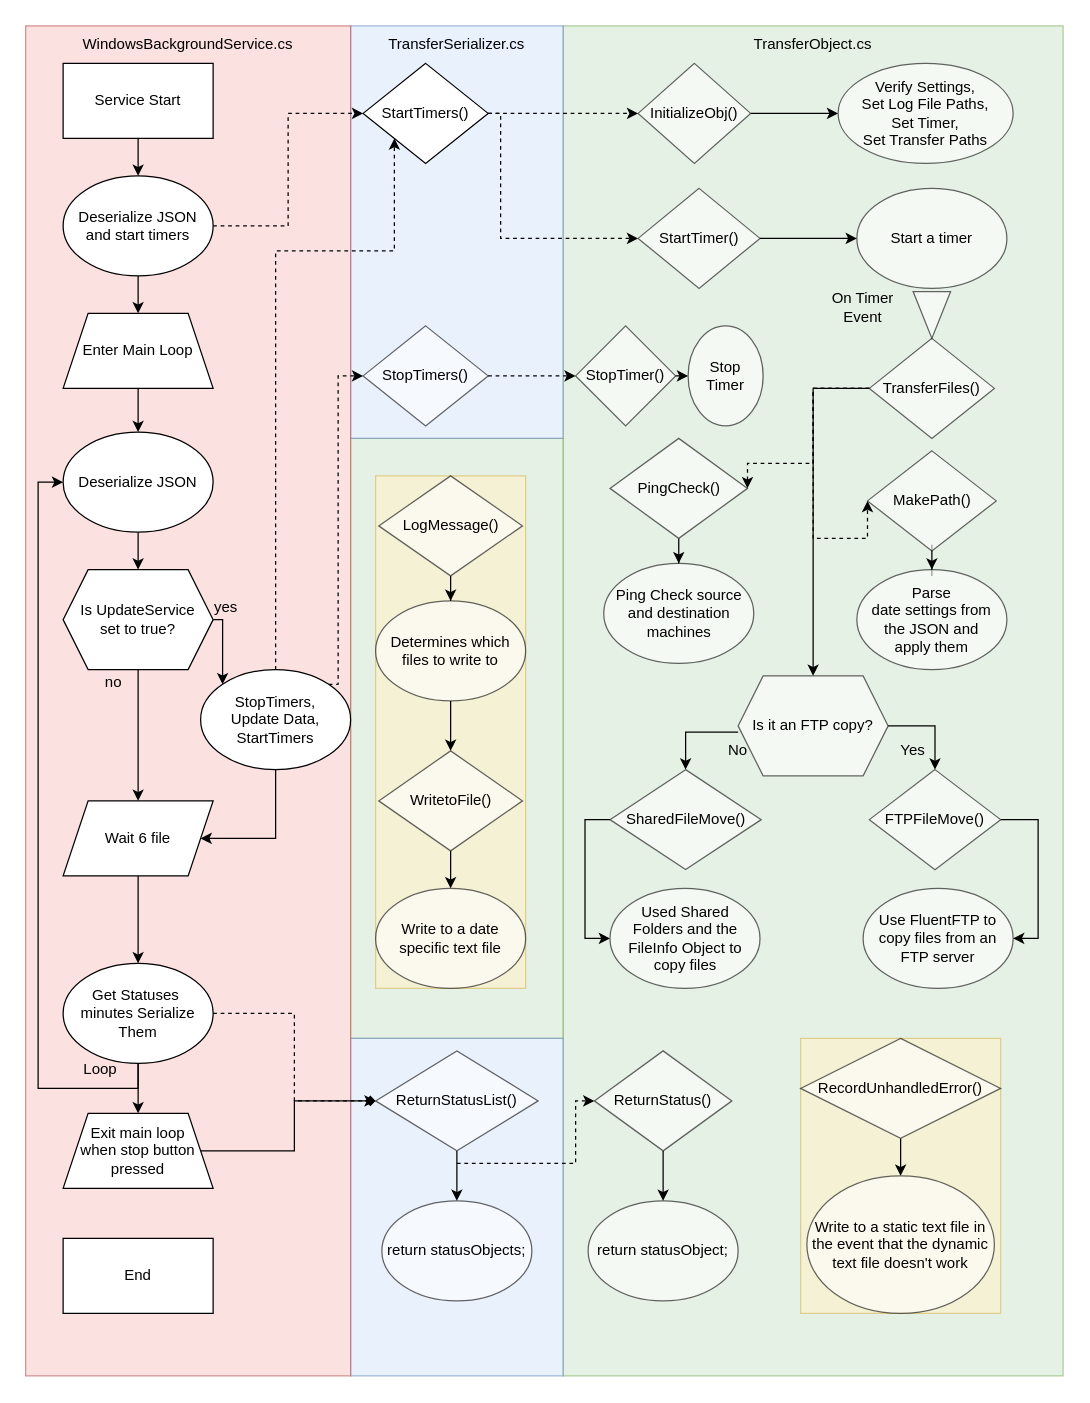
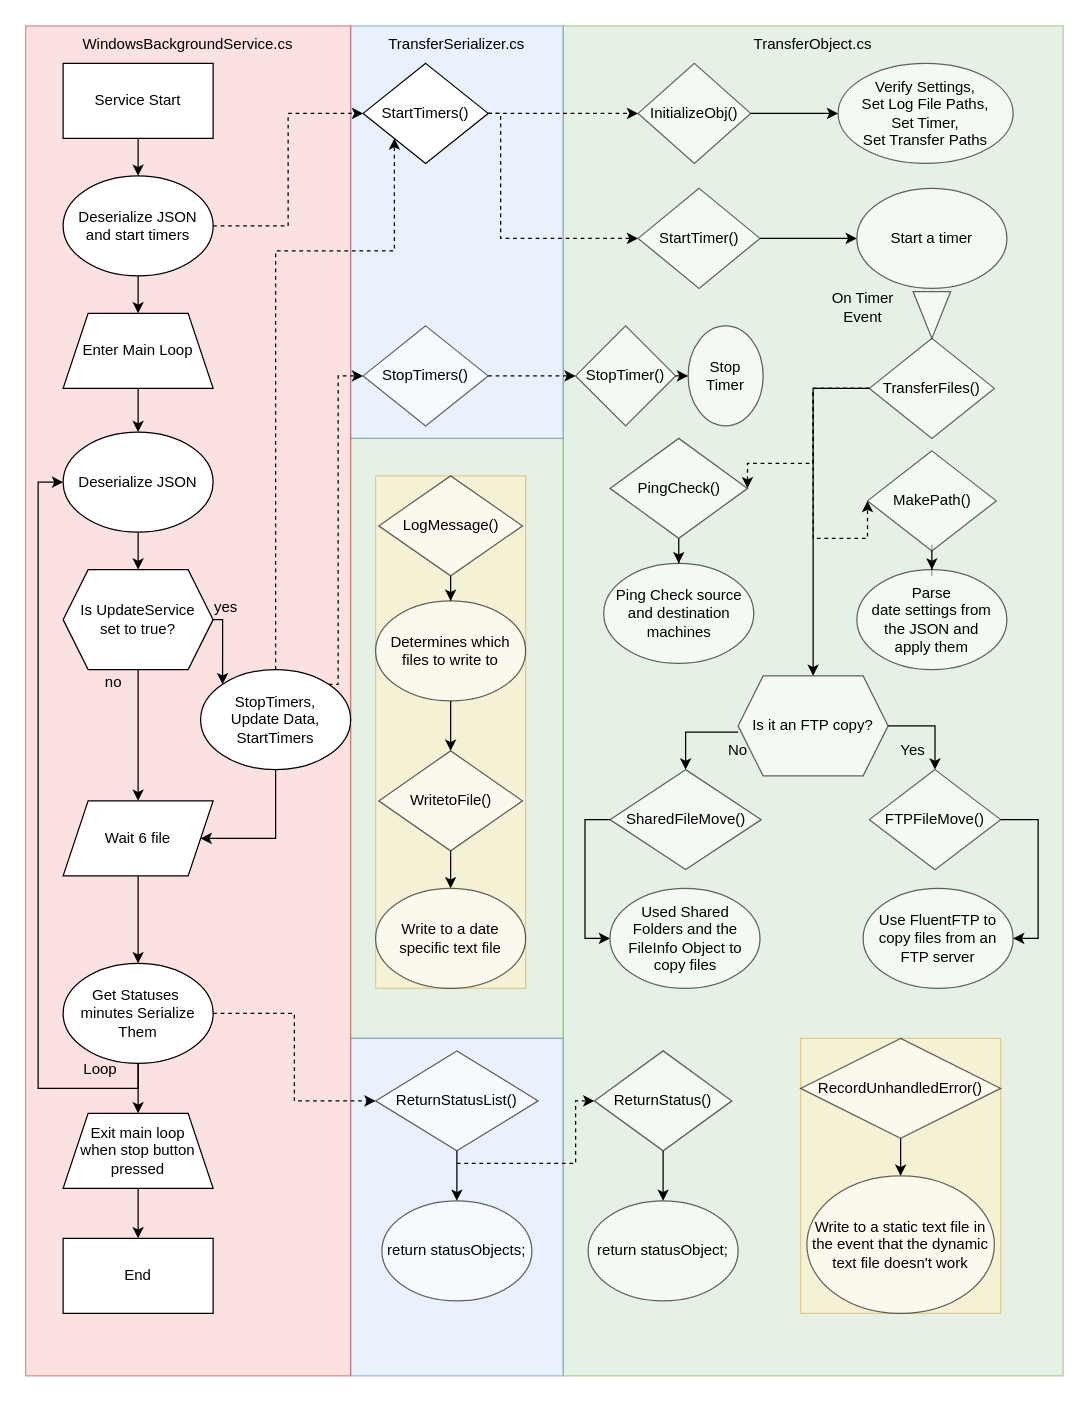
- <mxCell id="29" style="edgeStyle=orthogonalEdgeStyle;rounded=0;orthogonalLoop=1;jettySize=auto;html=1;entryX=0.5;entryY=1;entryDx=0;entryDy=0;dashed=1;exitX=1;exitY=0.5;exitDx=0;exitDy=0;endArrow=diamond;" edge="1" parent="1" source="30" target="41"><mxGeometry relative="1" as="geometry" /></mxCell>
+ <mxCell id="29" style="edgeStyle=orthogonalEdgeStyle;rounded=0;orthogonalLoop=1;jettySize=auto;html=1;entryX=0.5;entryY=1;entryDx=0;entryDy=0;dashed=1;exitX=1;exitY=0.5;exitDx=0;exitDy=0;" edge="1" parent="1" source="30" target="41"><mxGeometry relative="1" as="geometry" /></mxCell>
- <mxCell id="33" style="edgeStyle=orthogonalEdgeStyle;rounded=0;orthogonalLoop=1;jettySize=auto;html=1;" edge="1" parent="1" source="34" target="41"><mxGeometry relative="1" as="geometry" /></mxCell>
+ <mxCell id="33" style="edgeStyle=orthogonalEdgeStyle;rounded=0;orthogonalLoop=1;jettySize=auto;html=1;entryX=0.5;entryY=0;entryDx=0;entryDy=0;" edge="1" parent="1" source="34" target="35"><mxGeometry relative="1" as="geometry" /></mxCell>
